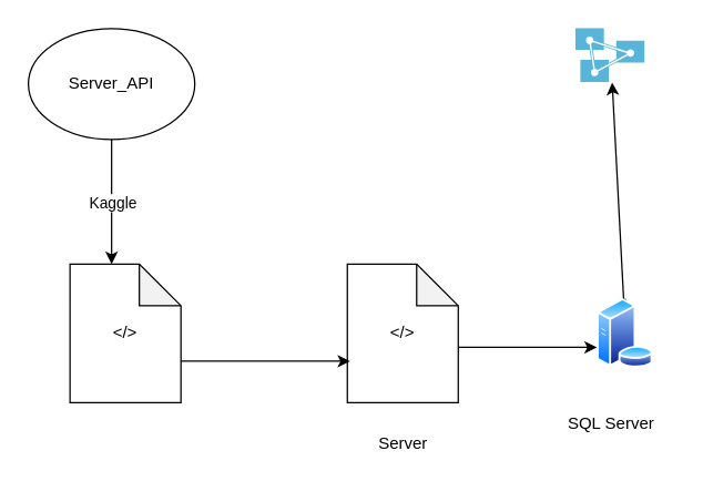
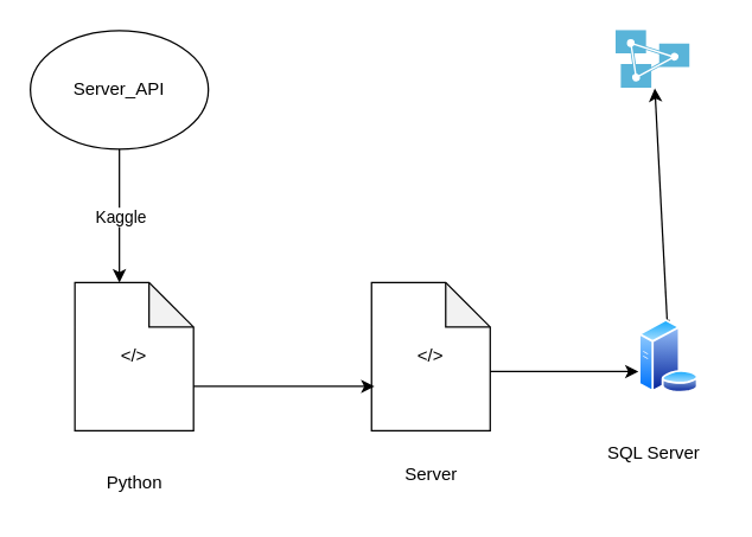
+ <mxCell id="3" value="Python" style="text;html=1;align=center;verticalAlign=middle;resizable=0;points=[];autosize=1;strokeColor=none;fillColor=none;" vertex="1" parent="1"><mxGeometry x="60" y="310" width="60" height="30" as="geometry" /></mxCell>
